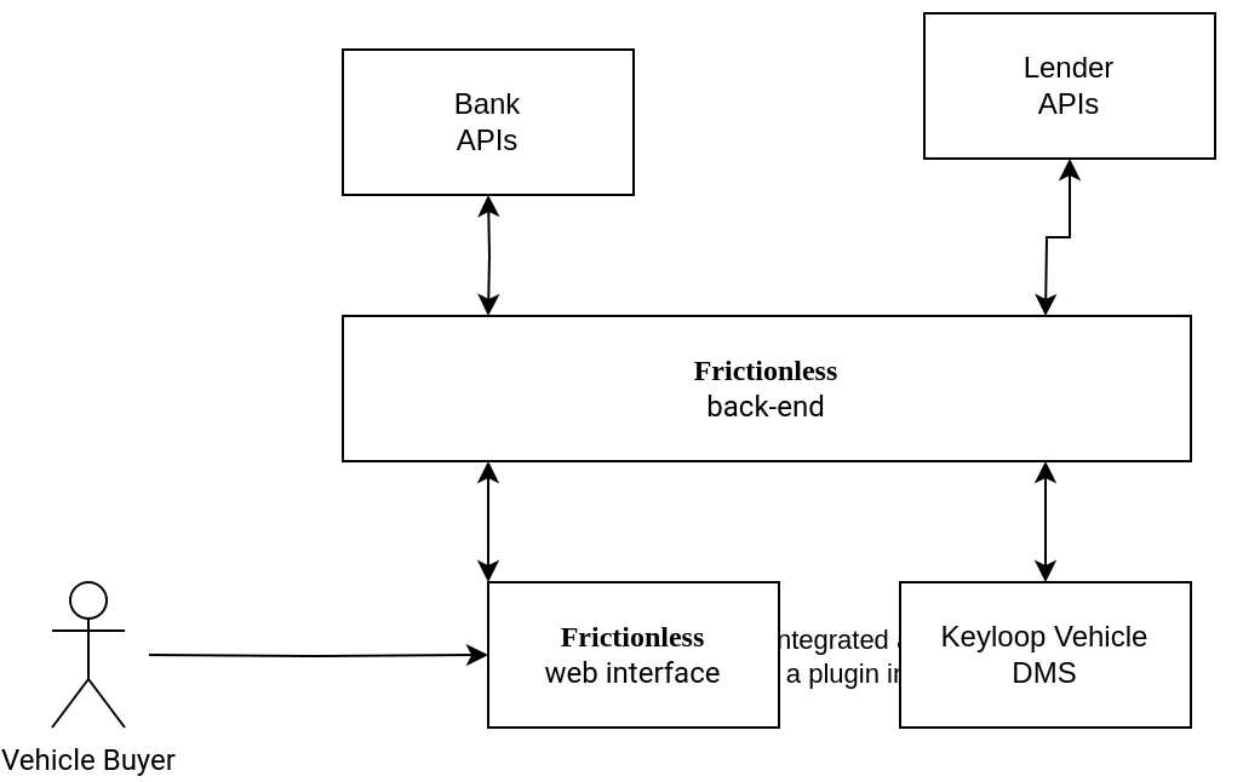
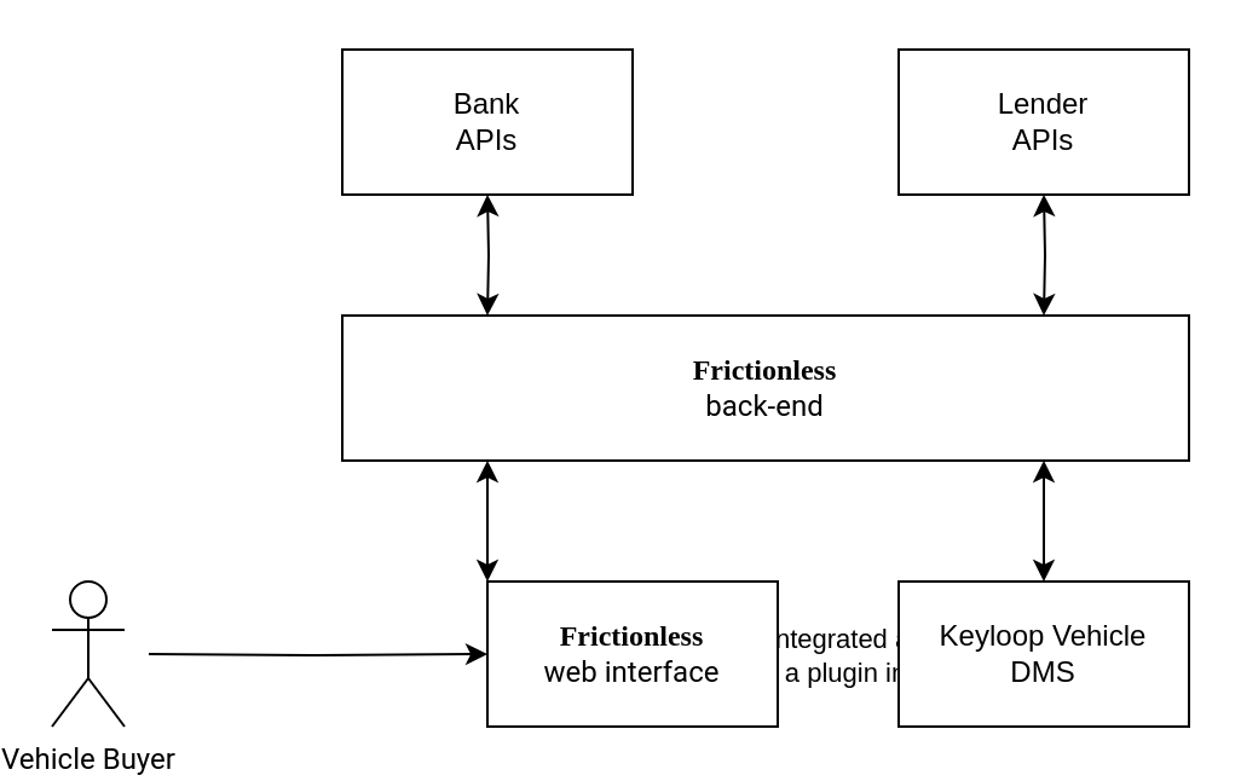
- <mxCell id="14" value="Lender&lt;br&gt;APIs" style="whiteSpace=wrap;html=1;rounded=0;" vertex="1" parent="1"><mxGeometry x="380" y="5" width="120" height="60" as="geometry" /></mxCell>
+ <mxCell id="14" value="Lender&lt;br&gt;APIs" style="whiteSpace=wrap;html=1;rounded=0;" vertex="1" parent="1"><mxGeometry x="370" y="20" width="120" height="60" as="geometry" /></mxCell>
